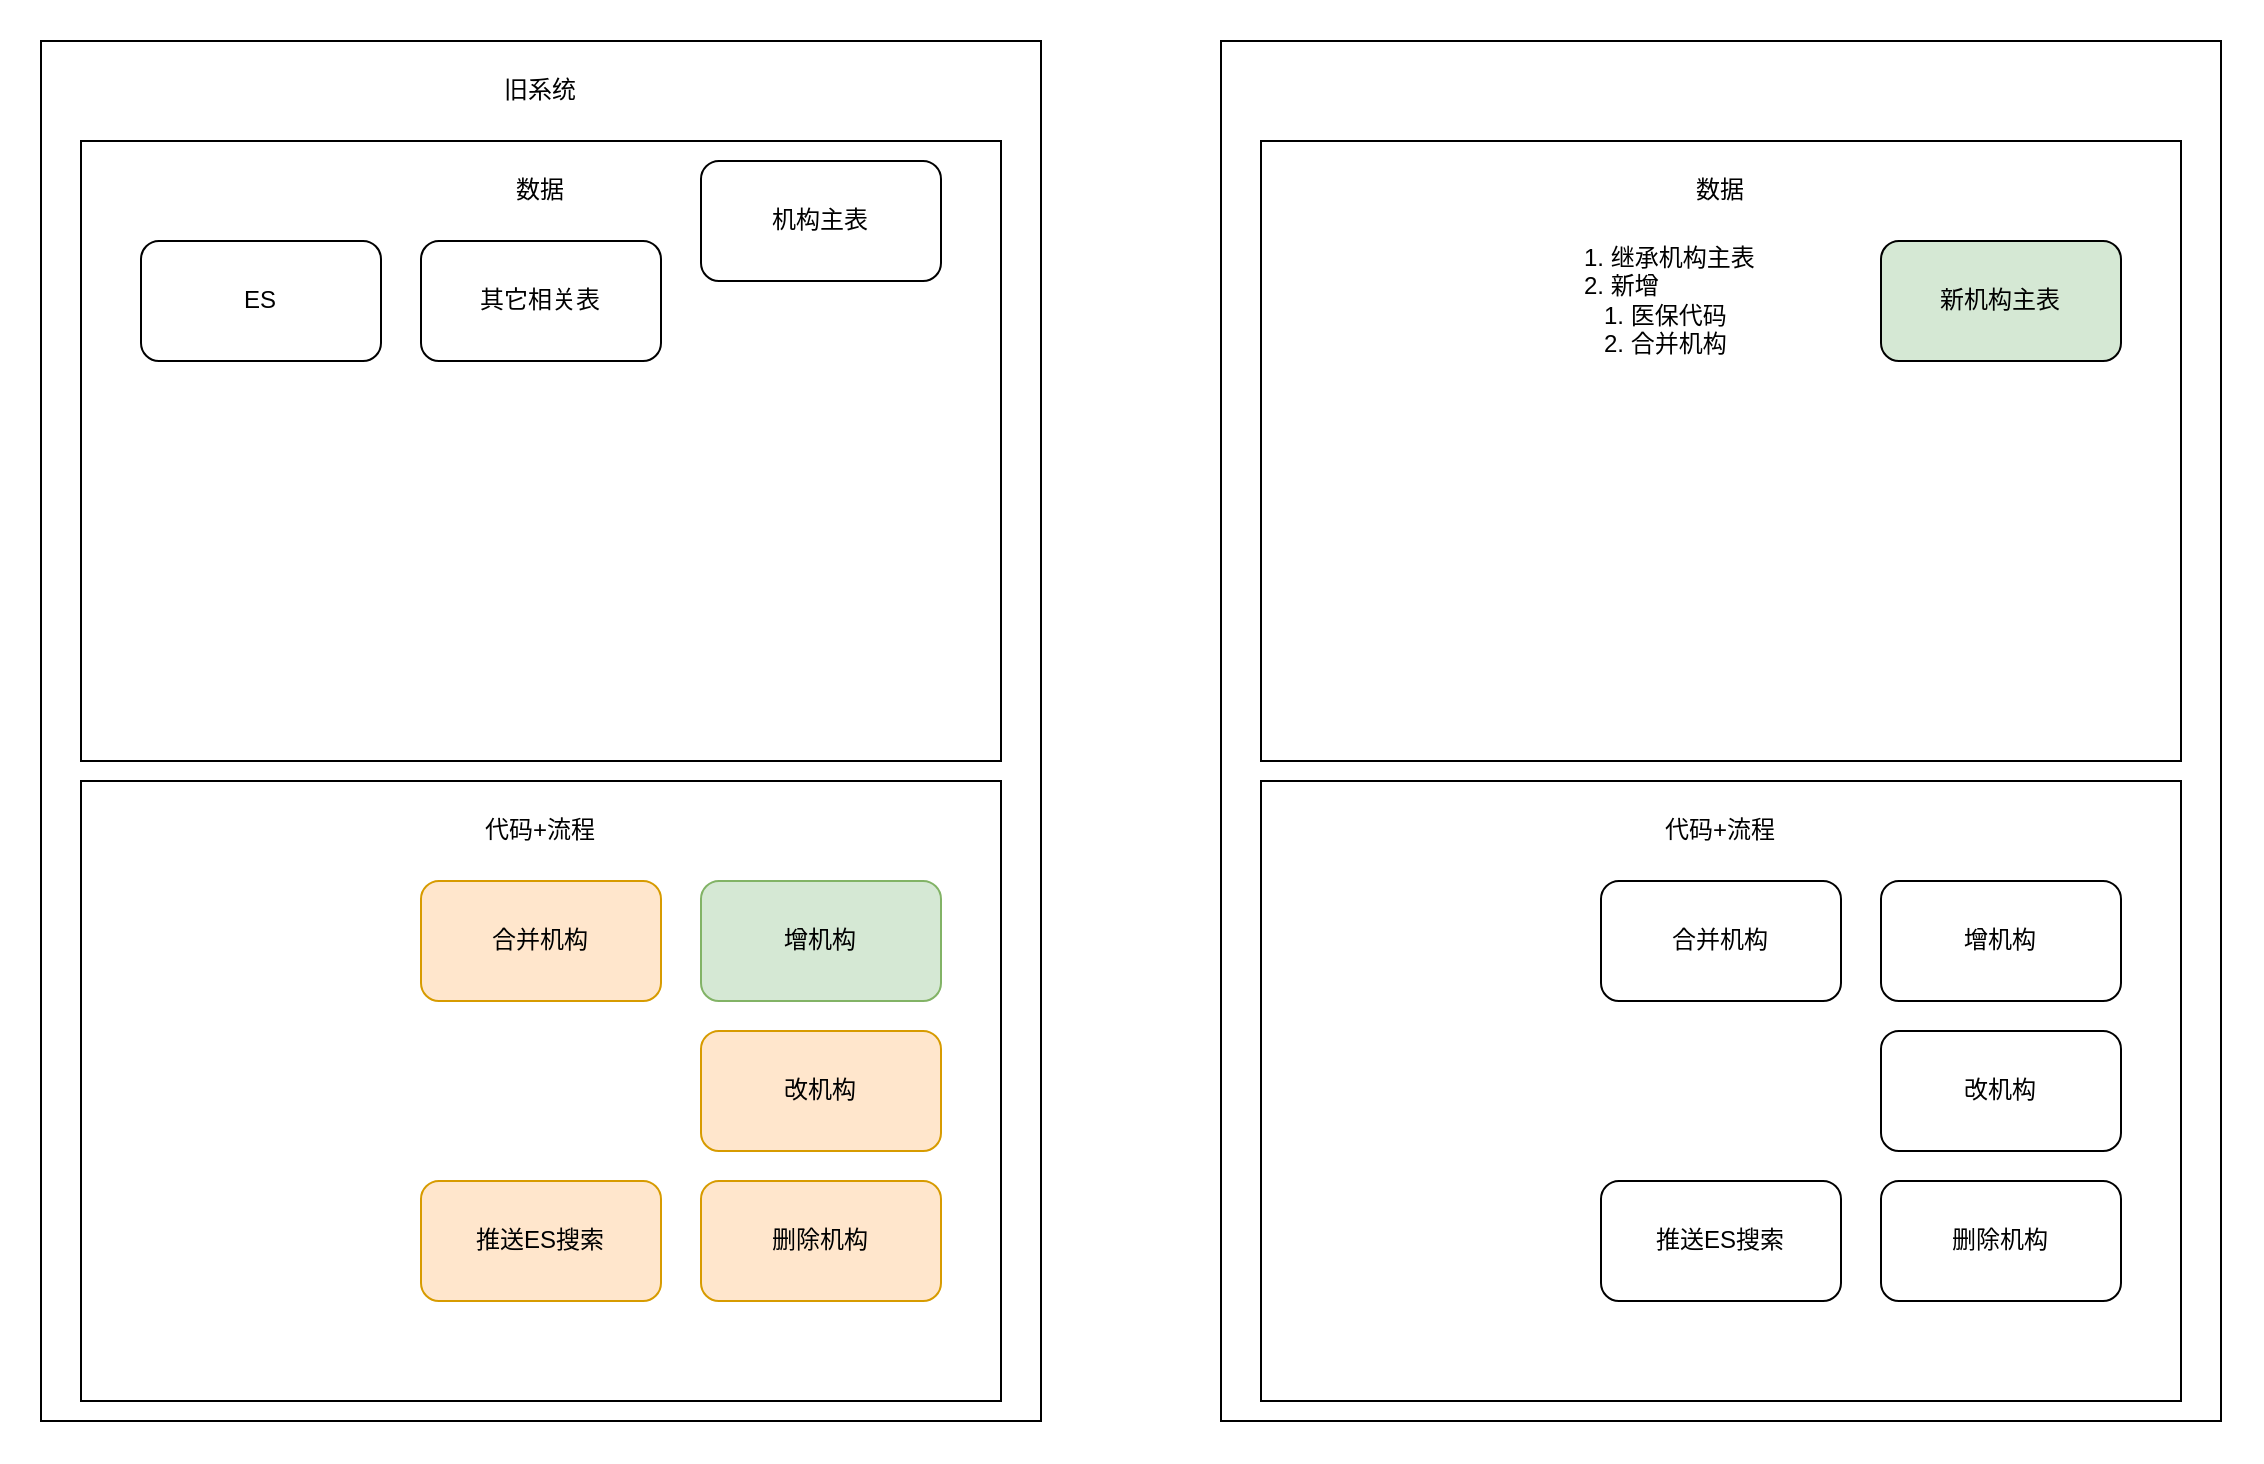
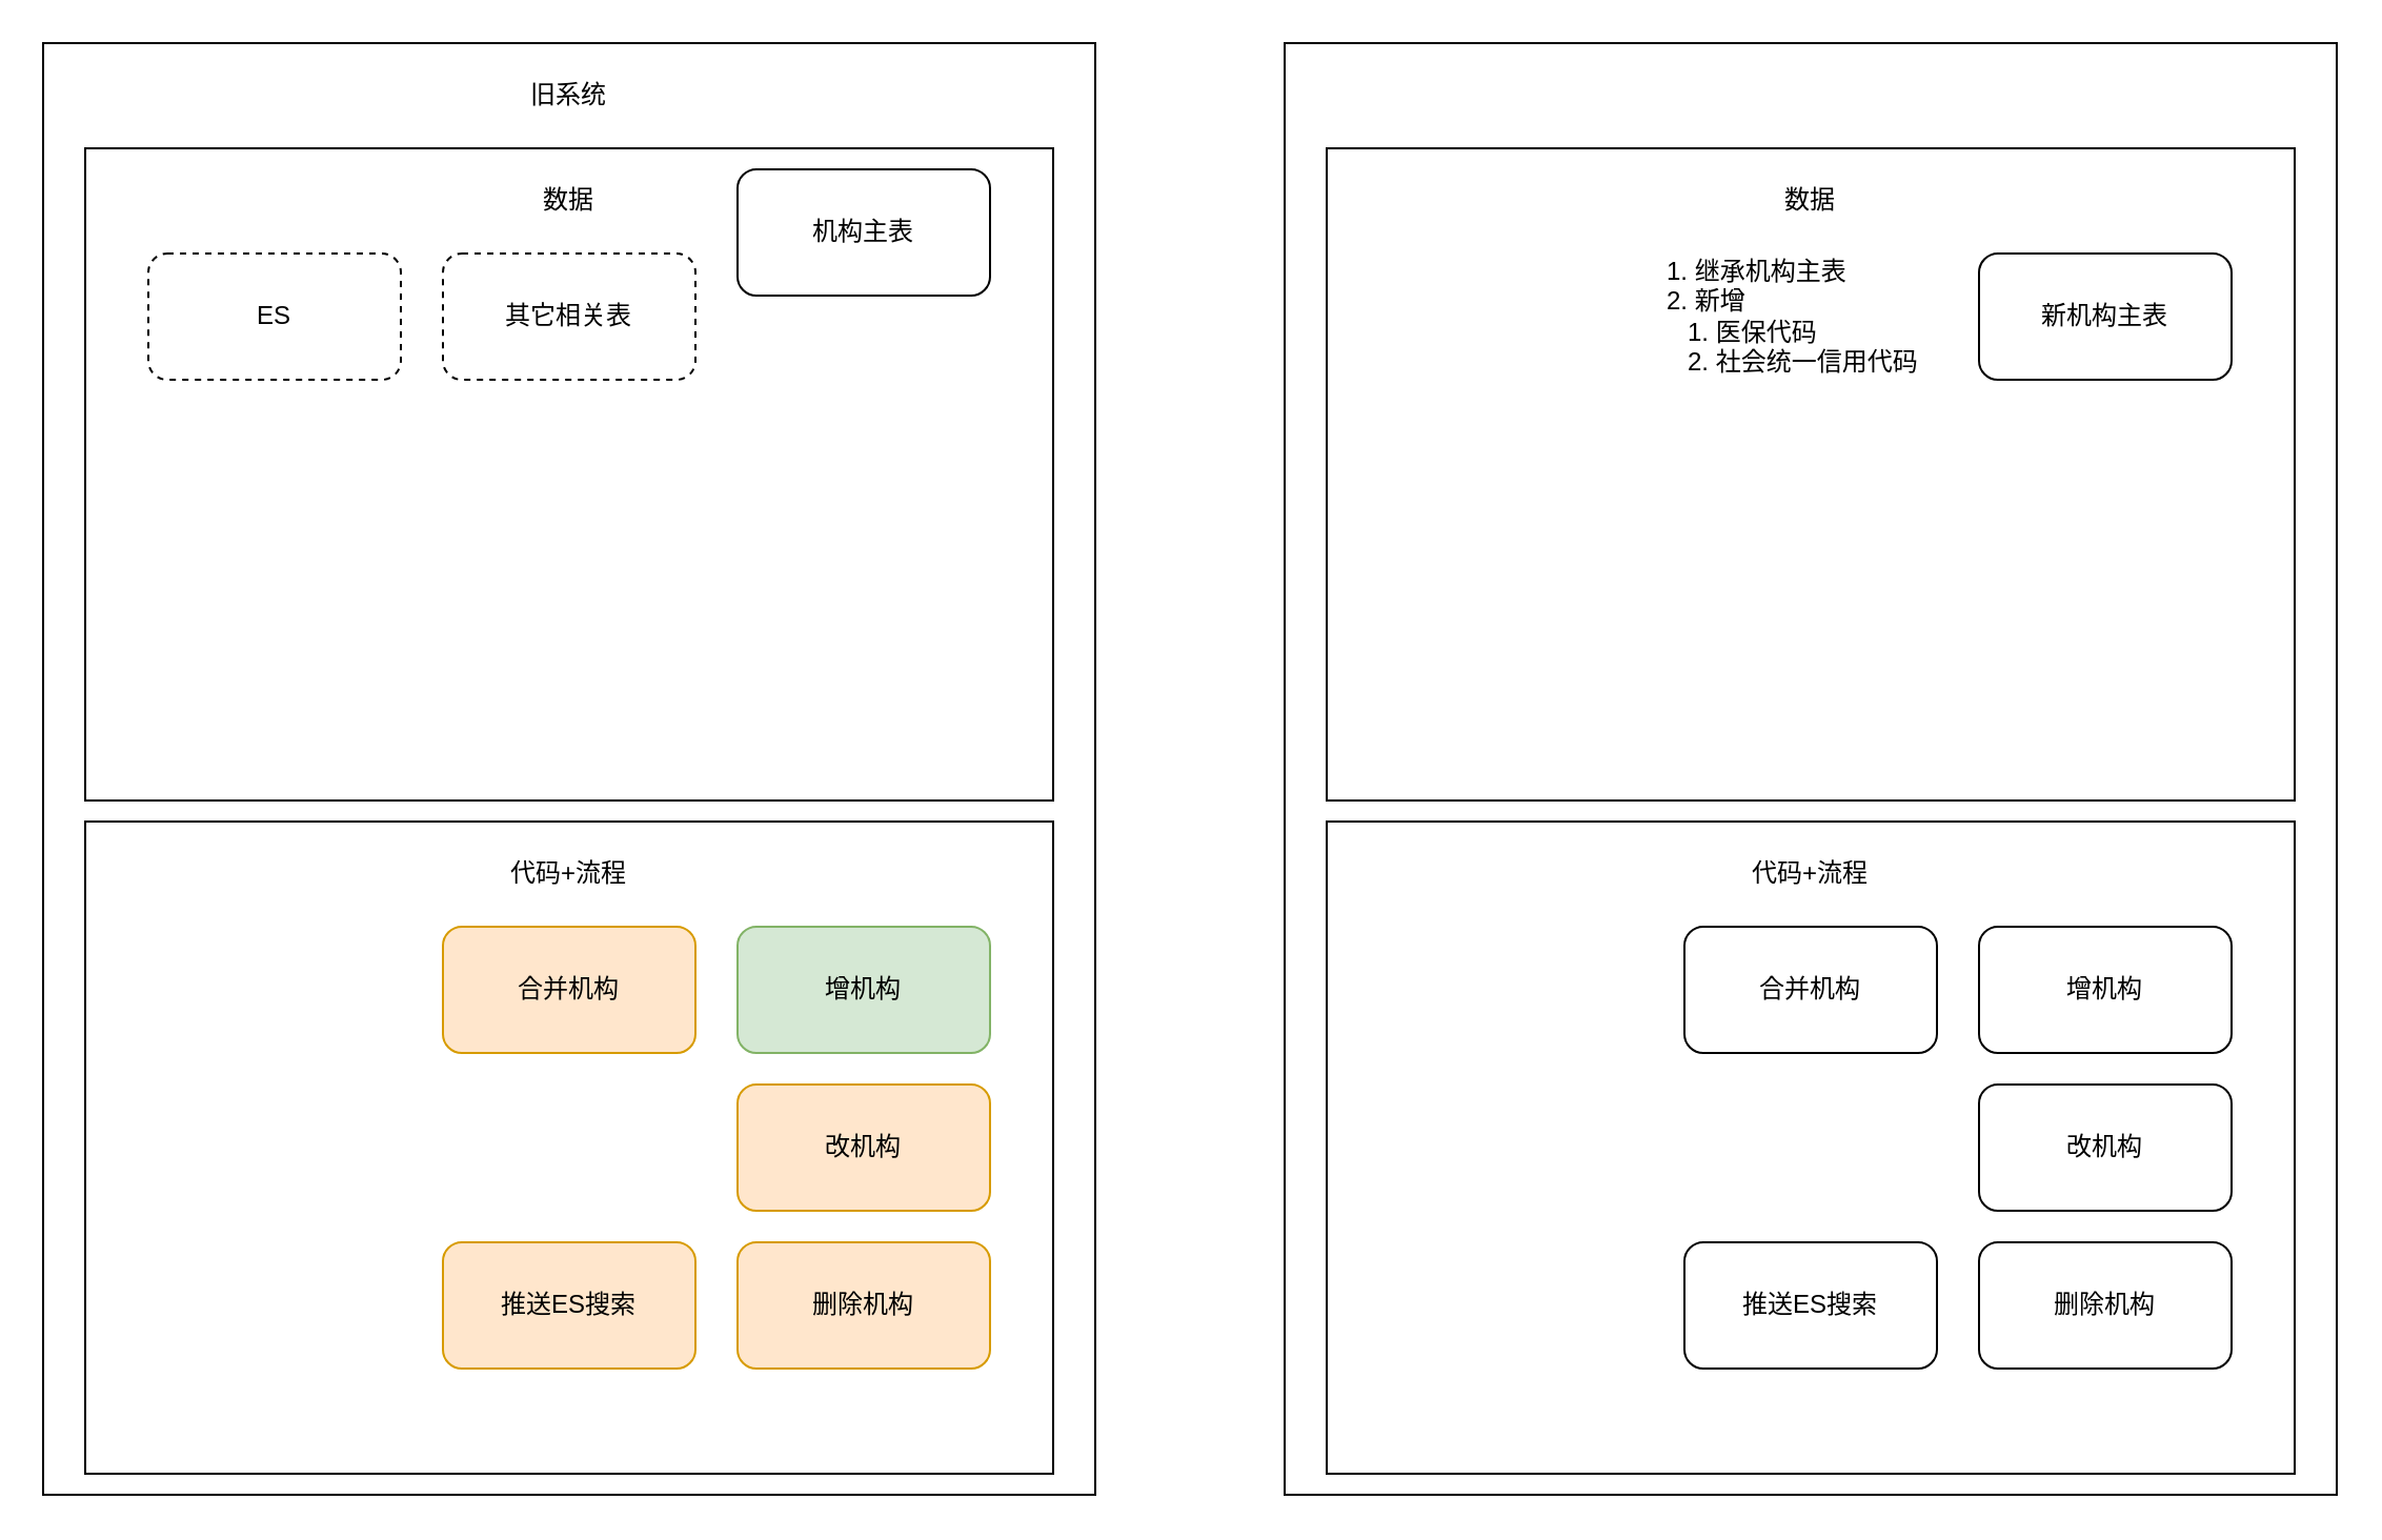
- <mxCell id="14" value="ES" style="rounded=1;whiteSpace=wrap;html=1;" vertex="1" parent="1"><mxGeometry x="70" y="120" width="120" height="60" as="geometry" /></mxCell>
+ <mxCell id="14" value="ES" style="rounded=1;whiteSpace=wrap;html=1;dashed=1;" vertex="1" parent="1"><mxGeometry x="70" y="120" width="120" height="60" as="geometry" /></mxCell>
- <mxCell id="15" value="其它相关表" style="rounded=1;whiteSpace=wrap;html=1;" vertex="1" parent="1"><mxGeometry x="210" y="120" width="120" height="60" as="geometry" /></mxCell>
+ <mxCell id="15" value="其它相关表" style="rounded=1;whiteSpace=wrap;html=1;dashed=1;" vertex="1" parent="1"><mxGeometry x="210" y="120" width="120" height="60" as="geometry" /></mxCell>
- <mxCell id="27" value="1. 继承机构主表&lt;br style=&quot;border-color: var(--border-color);&quot;&gt;2. 新增&lt;br&gt;&amp;nbsp; &amp;nbsp;1. 医保代码&lt;br style=&quot;border-color: var(--border-color);&quot;&gt;&amp;nbsp; &amp;nbsp;2. 合并机构" style="text;html=1;strokeColor=none;fillColor=none;align=left;verticalAlign=middle;whiteSpace=wrap;rounded=0;" vertex="1" parent="1"><mxGeometry x="790" y="120" width="140" height="60" as="geometry" /></mxCell>
+ <mxCell id="27" value="1. 继承机构主表&lt;br style=&quot;border-color: var(--border-color);&quot;&gt;2. 新增&lt;br&gt;&amp;nbsp; &amp;nbsp;1. 医保代码&lt;br style=&quot;border-color: var(--border-color);&quot;&gt;&amp;nbsp; &amp;nbsp;2. 社会统一信用代码" style="text;html=1;strokeColor=none;fillColor=none;align=left;verticalAlign=middle;whiteSpace=wrap;rounded=0;" vertex="1" parent="1"><mxGeometry x="790" y="120" width="140" height="60" as="geometry" /></mxCell>
- <mxCell id="19" value="新机构主表" style="rounded=1;whiteSpace=wrap;html=1;fillColor=#d5e8d4;" vertex="1" parent="1"><mxGeometry x="940" y="120" width="120" height="60" as="geometry" /></mxCell>
+ <mxCell id="19" value="新机构主表" style="rounded=1;whiteSpace=wrap;html=1;" vertex="1" parent="1"><mxGeometry x="940" y="120" width="120" height="60" as="geometry" /></mxCell>
